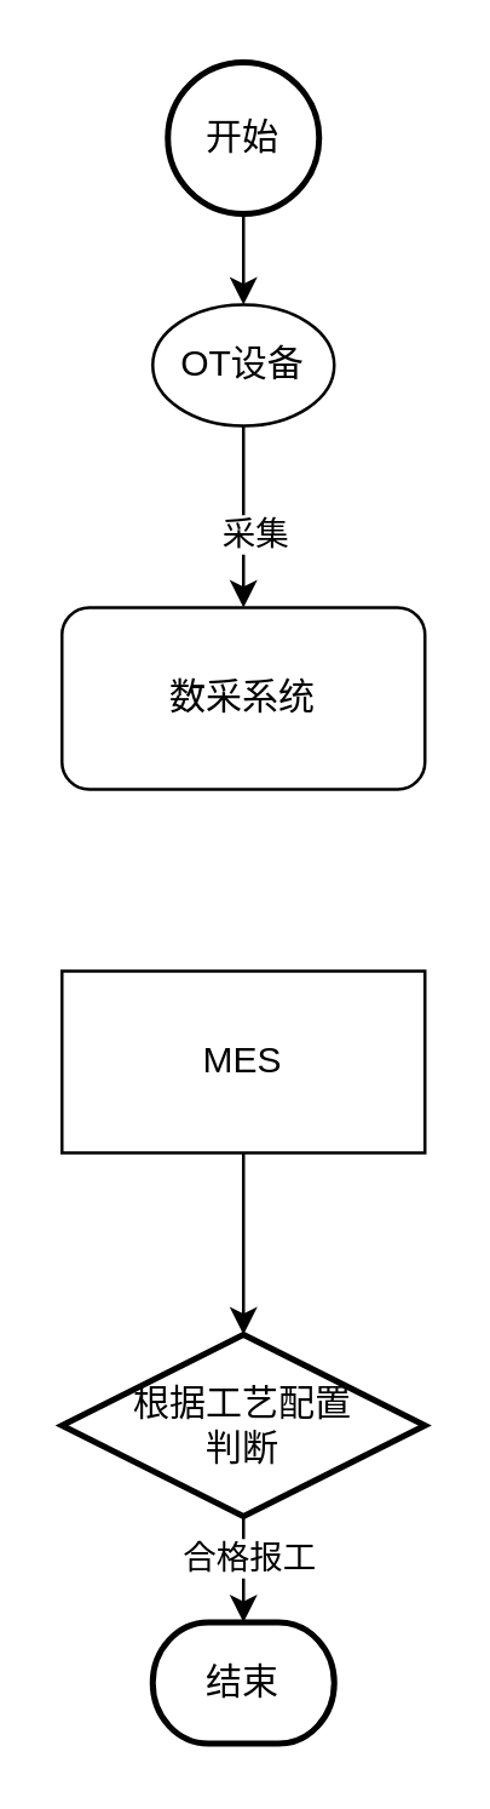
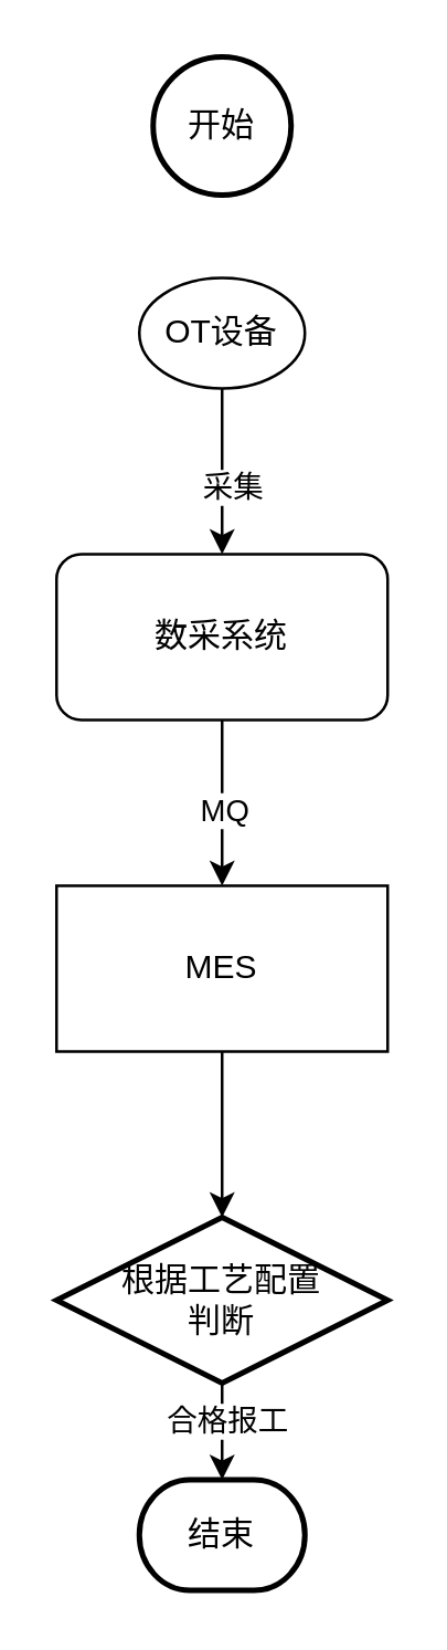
- <mxCell id="10" value="" style="edgeStyle=orthogonalEdgeStyle;rounded=0;orthogonalLoop=1;jettySize=auto;html=1;" edge="1" parent="1" source="11" target="4"><mxGeometry relative="1" as="geometry" /></mxCell>
+ <mxCell id="7" value="" style="edgeStyle=orthogonalEdgeStyle;rounded=0;orthogonalLoop=1;jettySize=auto;html=1;" edge="1" parent="1" source="9" target="6"><mxGeometry relative="1" as="geometry" /></mxCell>
+ <mxCell id="8" value="MQ" style="edgeLabel;html=1;align=center;verticalAlign=middle;resizable=0;points=[];" vertex="1" connectable="0" parent="7"><mxGeometry x="0.067" relative="1" as="geometry"><mxPoint as="offset" /></mxGeometry></mxCell>
